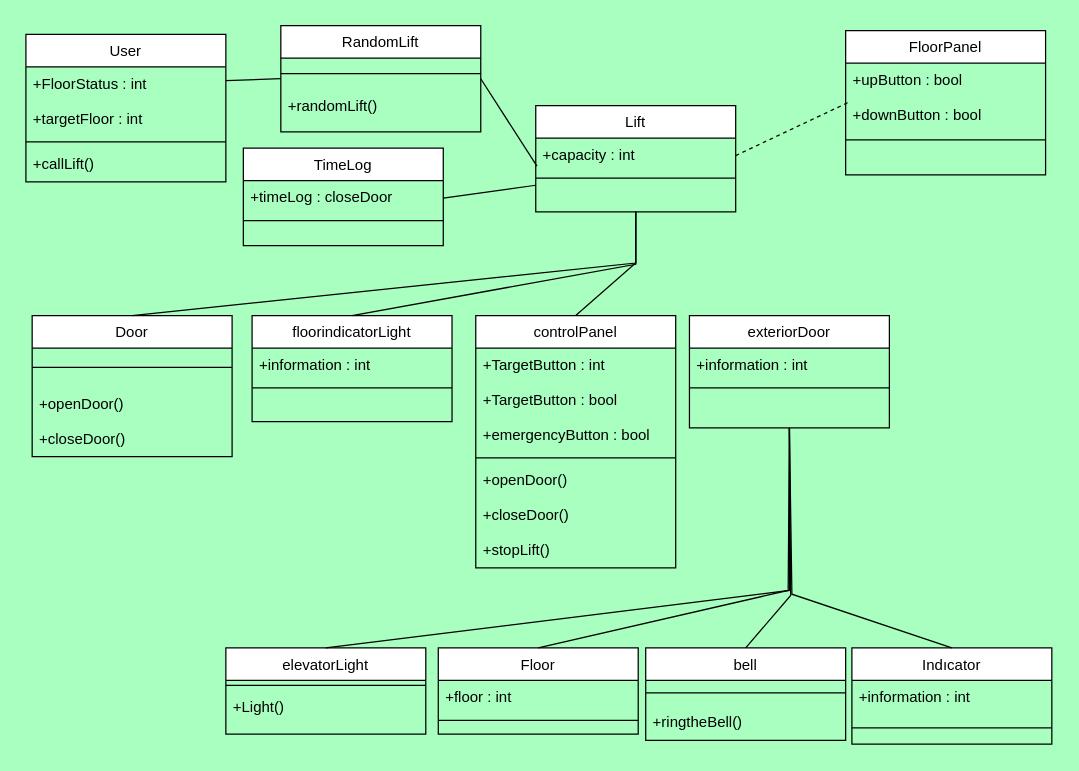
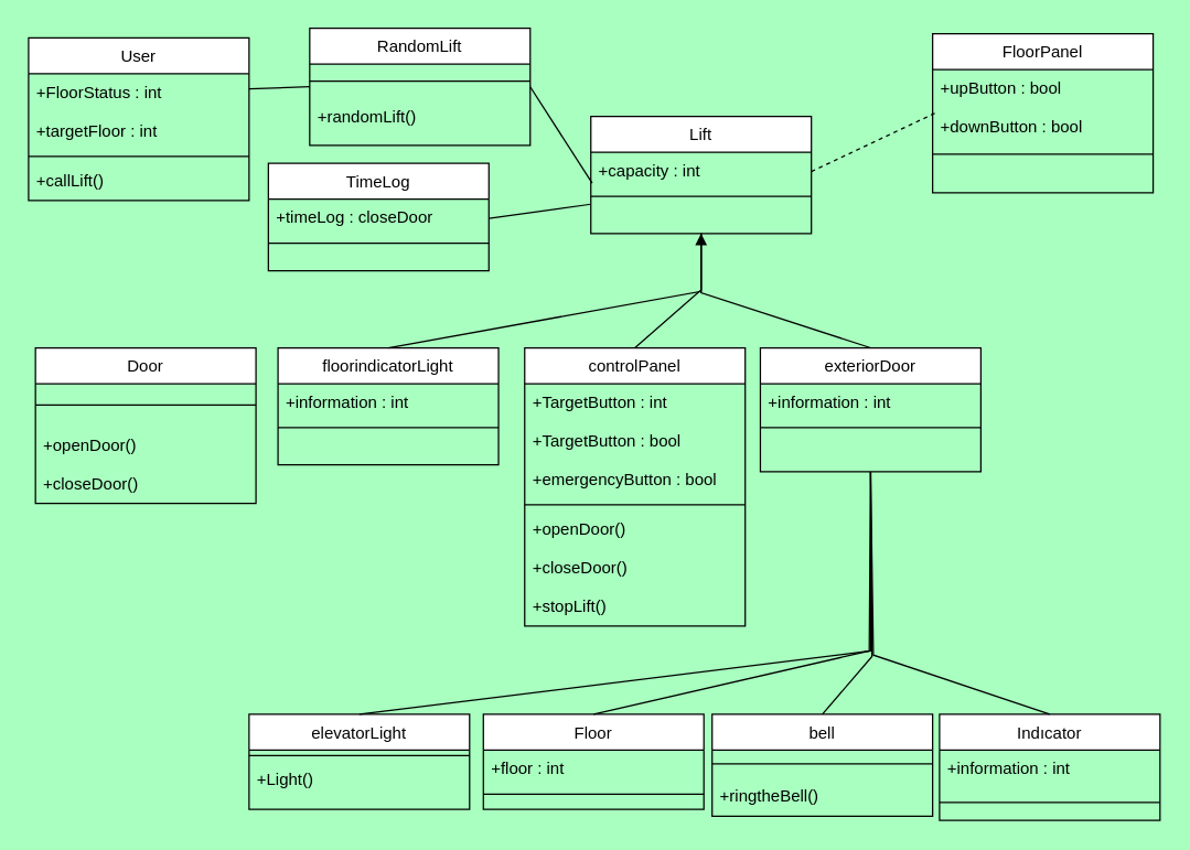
- <mxCell id="46" value="" style="endArrow=none;html=1;rounded=0;exitX=0.5;exitY=0;exitDx=0;exitDy=0;entryX=0.5;entryY=1;entryDx=0;entryDy=0;" edge="1" parent="1" source="28" target="2"><mxGeometry width="50" height="50" relative="1" as="geometry"><mxPoint x="115" y="262" as="sourcePoint" /><mxPoint x="518" y="179" as="targetPoint" /><Array as="points"><mxPoint x="508" y="211" /></Array></mxGeometry></mxCell>
+ <mxCell id="46" value="" style="endArrow=block;html=1;rounded=0;exitX=0.5;exitY=0;exitDx=0;exitDy=0;entryX=0.5;entryY=1;entryDx=0;entryDy=0;" edge="1" parent="1" source="28" target="2"><mxGeometry width="50" height="50" relative="1" as="geometry"><mxPoint x="115" y="262" as="sourcePoint" /><mxPoint x="518" y="179" as="targetPoint" /><Array as="points"><mxPoint x="508" y="211" /></Array></mxGeometry></mxCell>
- <mxCell id="45" value="" style="endArrow=none;html=1;rounded=0;exitX=0.5;exitY=0;exitDx=0;exitDy=0;entryX=0.5;entryY=1;entryDx=0;entryDy=0;" edge="1" parent="1" source="24" target="2"><mxGeometry width="50" height="50" relative="1" as="geometry"><mxPoint x="364" y="168" as="sourcePoint" /><mxPoint x="438" y="157.75" as="targetPoint" /><Array as="points"><mxPoint x="508" y="210" /></Array></mxGeometry></mxCell>
+ <mxCell id="48" value="" style="endArrow=none;html=1;rounded=0;exitX=0.5;exitY=0;exitDx=0;exitDy=0;entryX=0.5;entryY=1;entryDx=0;entryDy=0;" edge="1" parent="1" source="39" target="2"><mxGeometry width="50" height="50" relative="1" as="geometry"><mxPoint x="470" y="262" as="sourcePoint" /><mxPoint x="518" y="179" as="targetPoint" /><Array as="points"><mxPoint x="508" y="212" /></Array></mxGeometry></mxCell>
